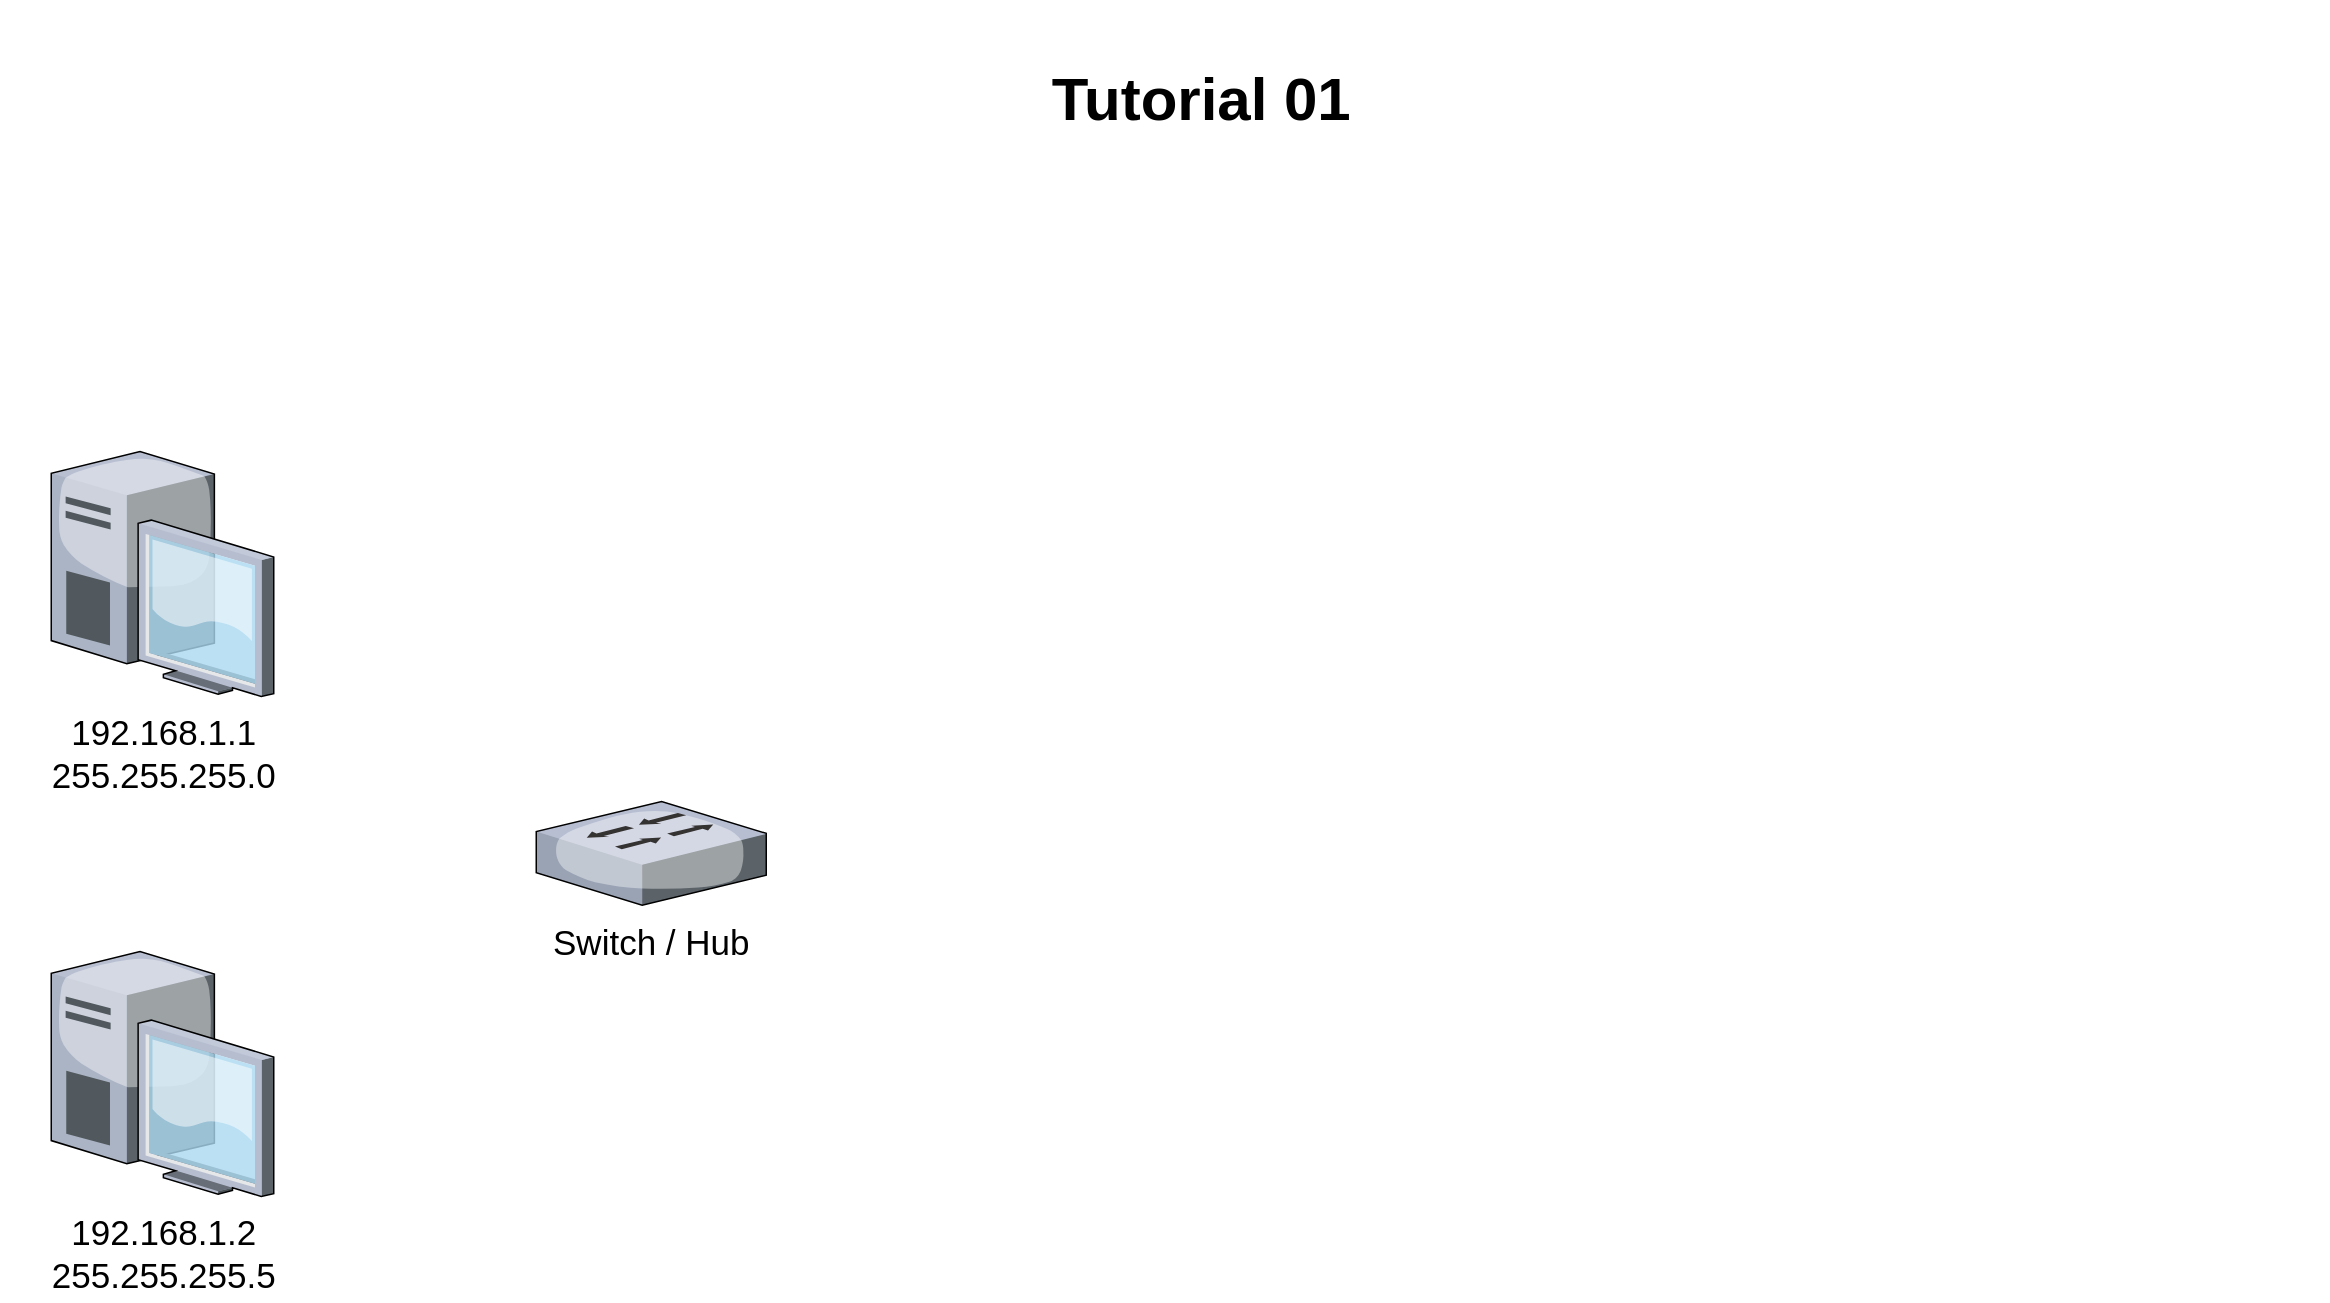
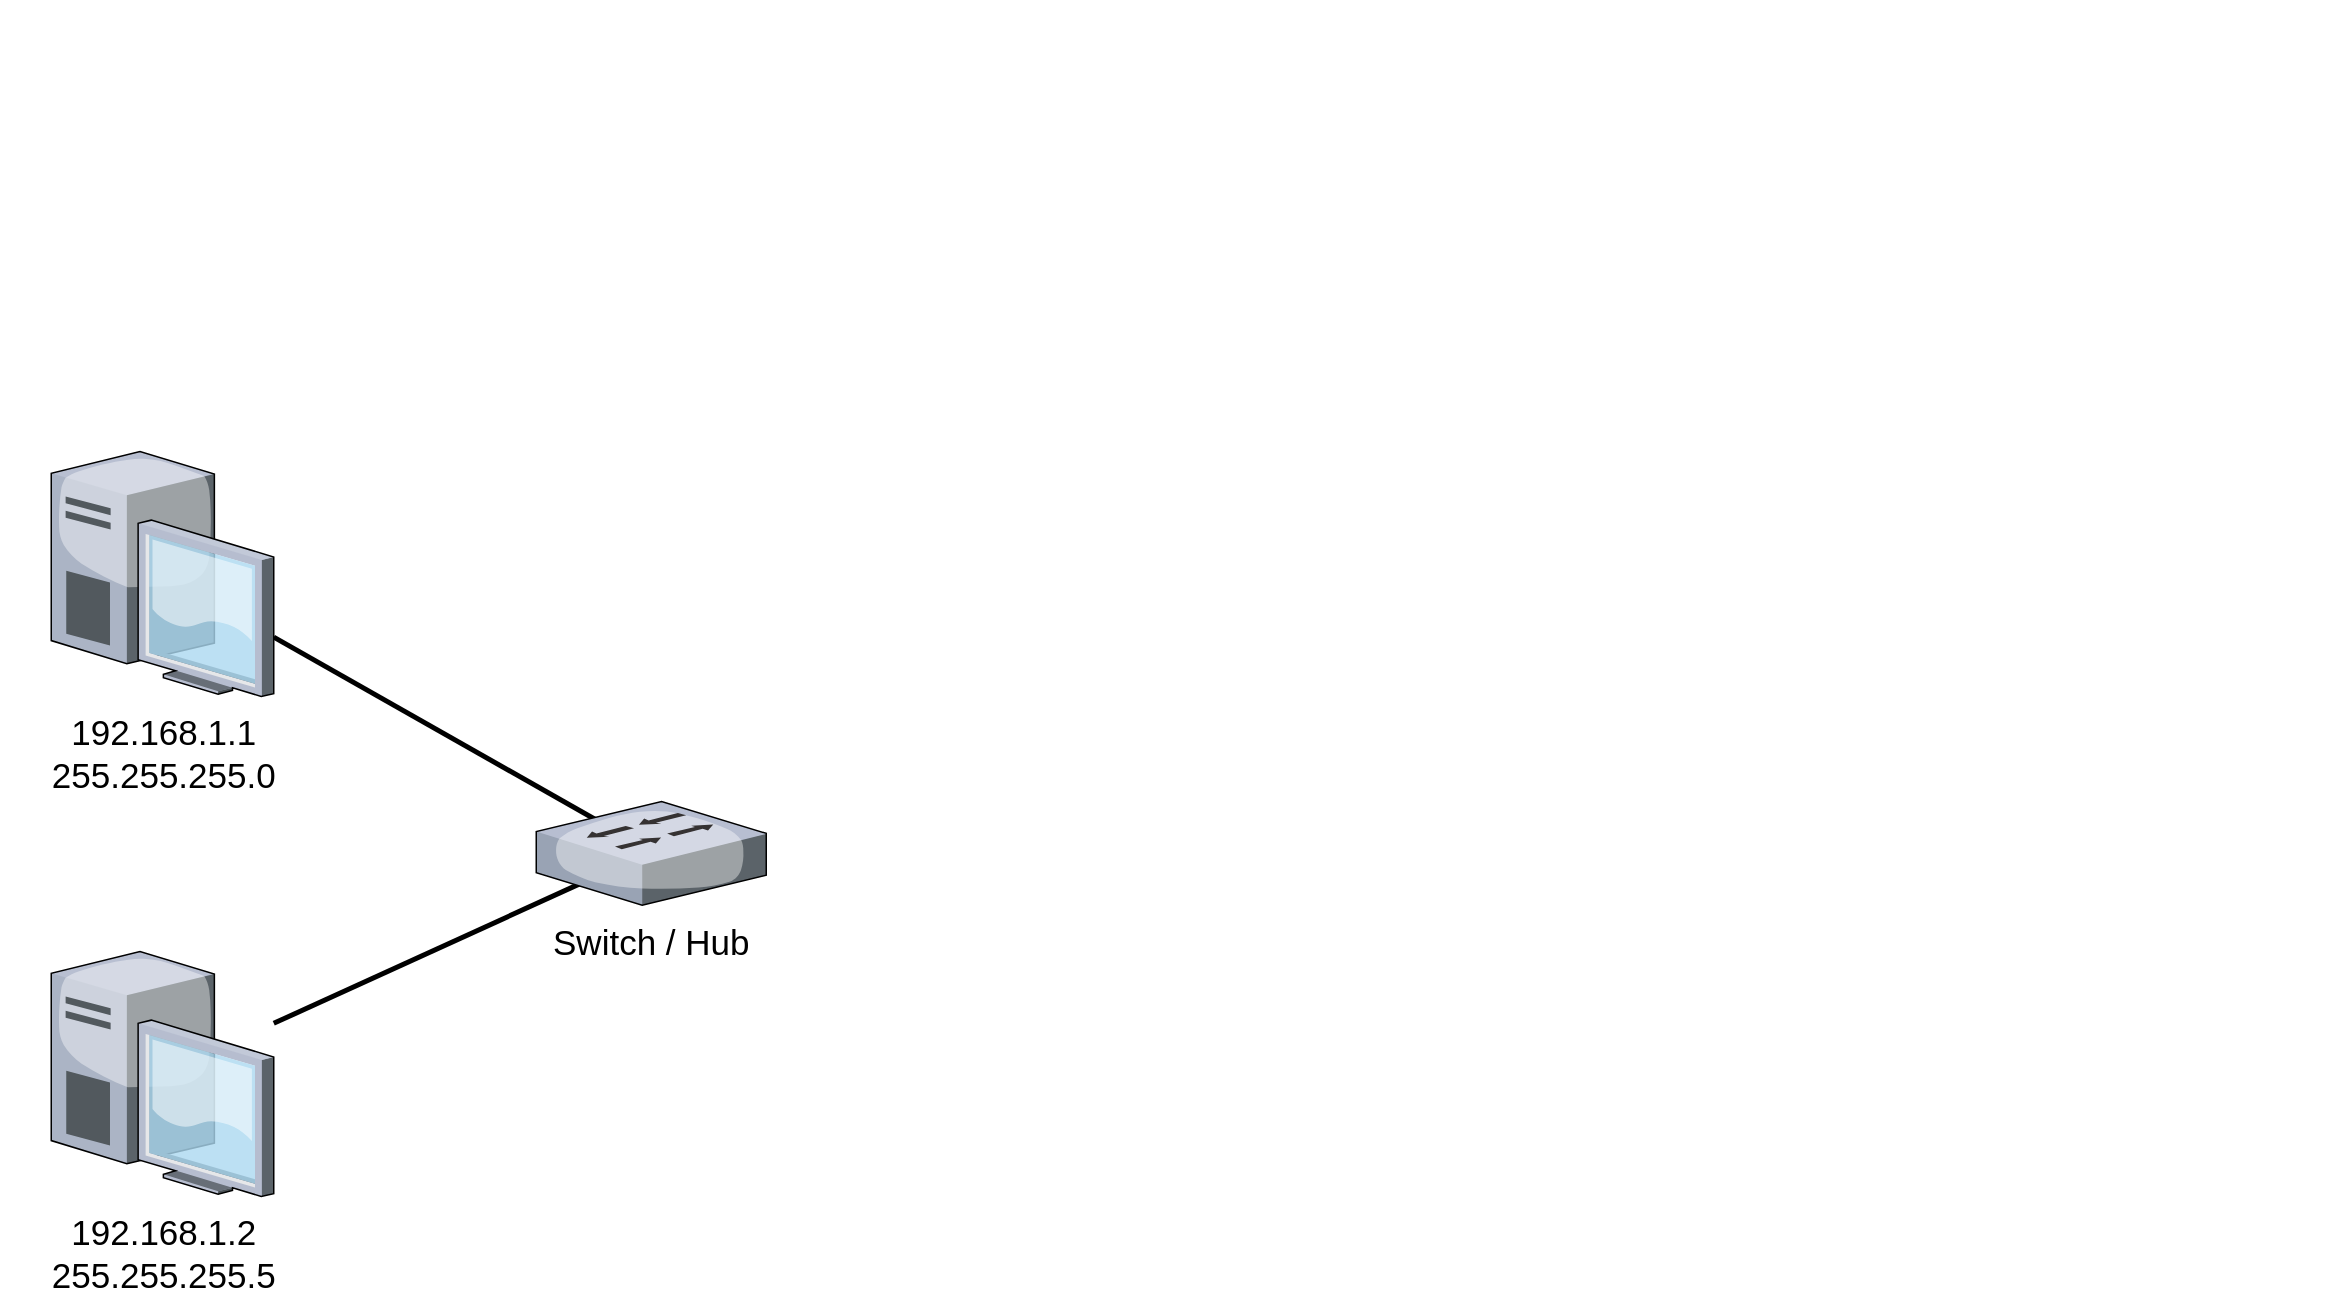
- <mxCell id="6" value="Tutorial 01" style="text;strokeColor=none;fillColor=none;html=1;fontSize=24;fontStyle=1;verticalAlign=middle;align=center;" parent="1" vertex="1"><mxGeometry x="49" y="20" width="861" height="40" as="geometry" /></mxCell>
+ <mxCell id="2" style="edgeStyle=none;rounded=0;html=1;startSize=10;endSize=10;jettySize=auto;orthogonalLoop=1;fontSize=14;endArrow=none;endFill=0;strokeWidth=2;entryX=0.485;entryY=0.46;entryDx=0;entryDy=0;entryPerimeter=0;" parent="1" source="3" target="7" edge="1"><mxGeometry relative="1" as="geometry"><mxPoint x="291" y="209.147" as="targetPoint" /></mxGeometry></mxCell>
+ <mxCell id="4" style="edgeStyle=none;rounded=0;html=1;startSize=10;endSize=10;jettySize=auto;orthogonalLoop=1;fontSize=14;endArrow=none;endFill=0;strokeWidth=2;entryX=0.564;entryY=0.416;entryDx=0;entryDy=0;entryPerimeter=0;" parent="1" source="5" target="7" edge="1"><mxGeometry relative="1" as="geometry"><mxPoint x="291" y="45.147" as="targetPoint" /></mxGeometry></mxCell>
